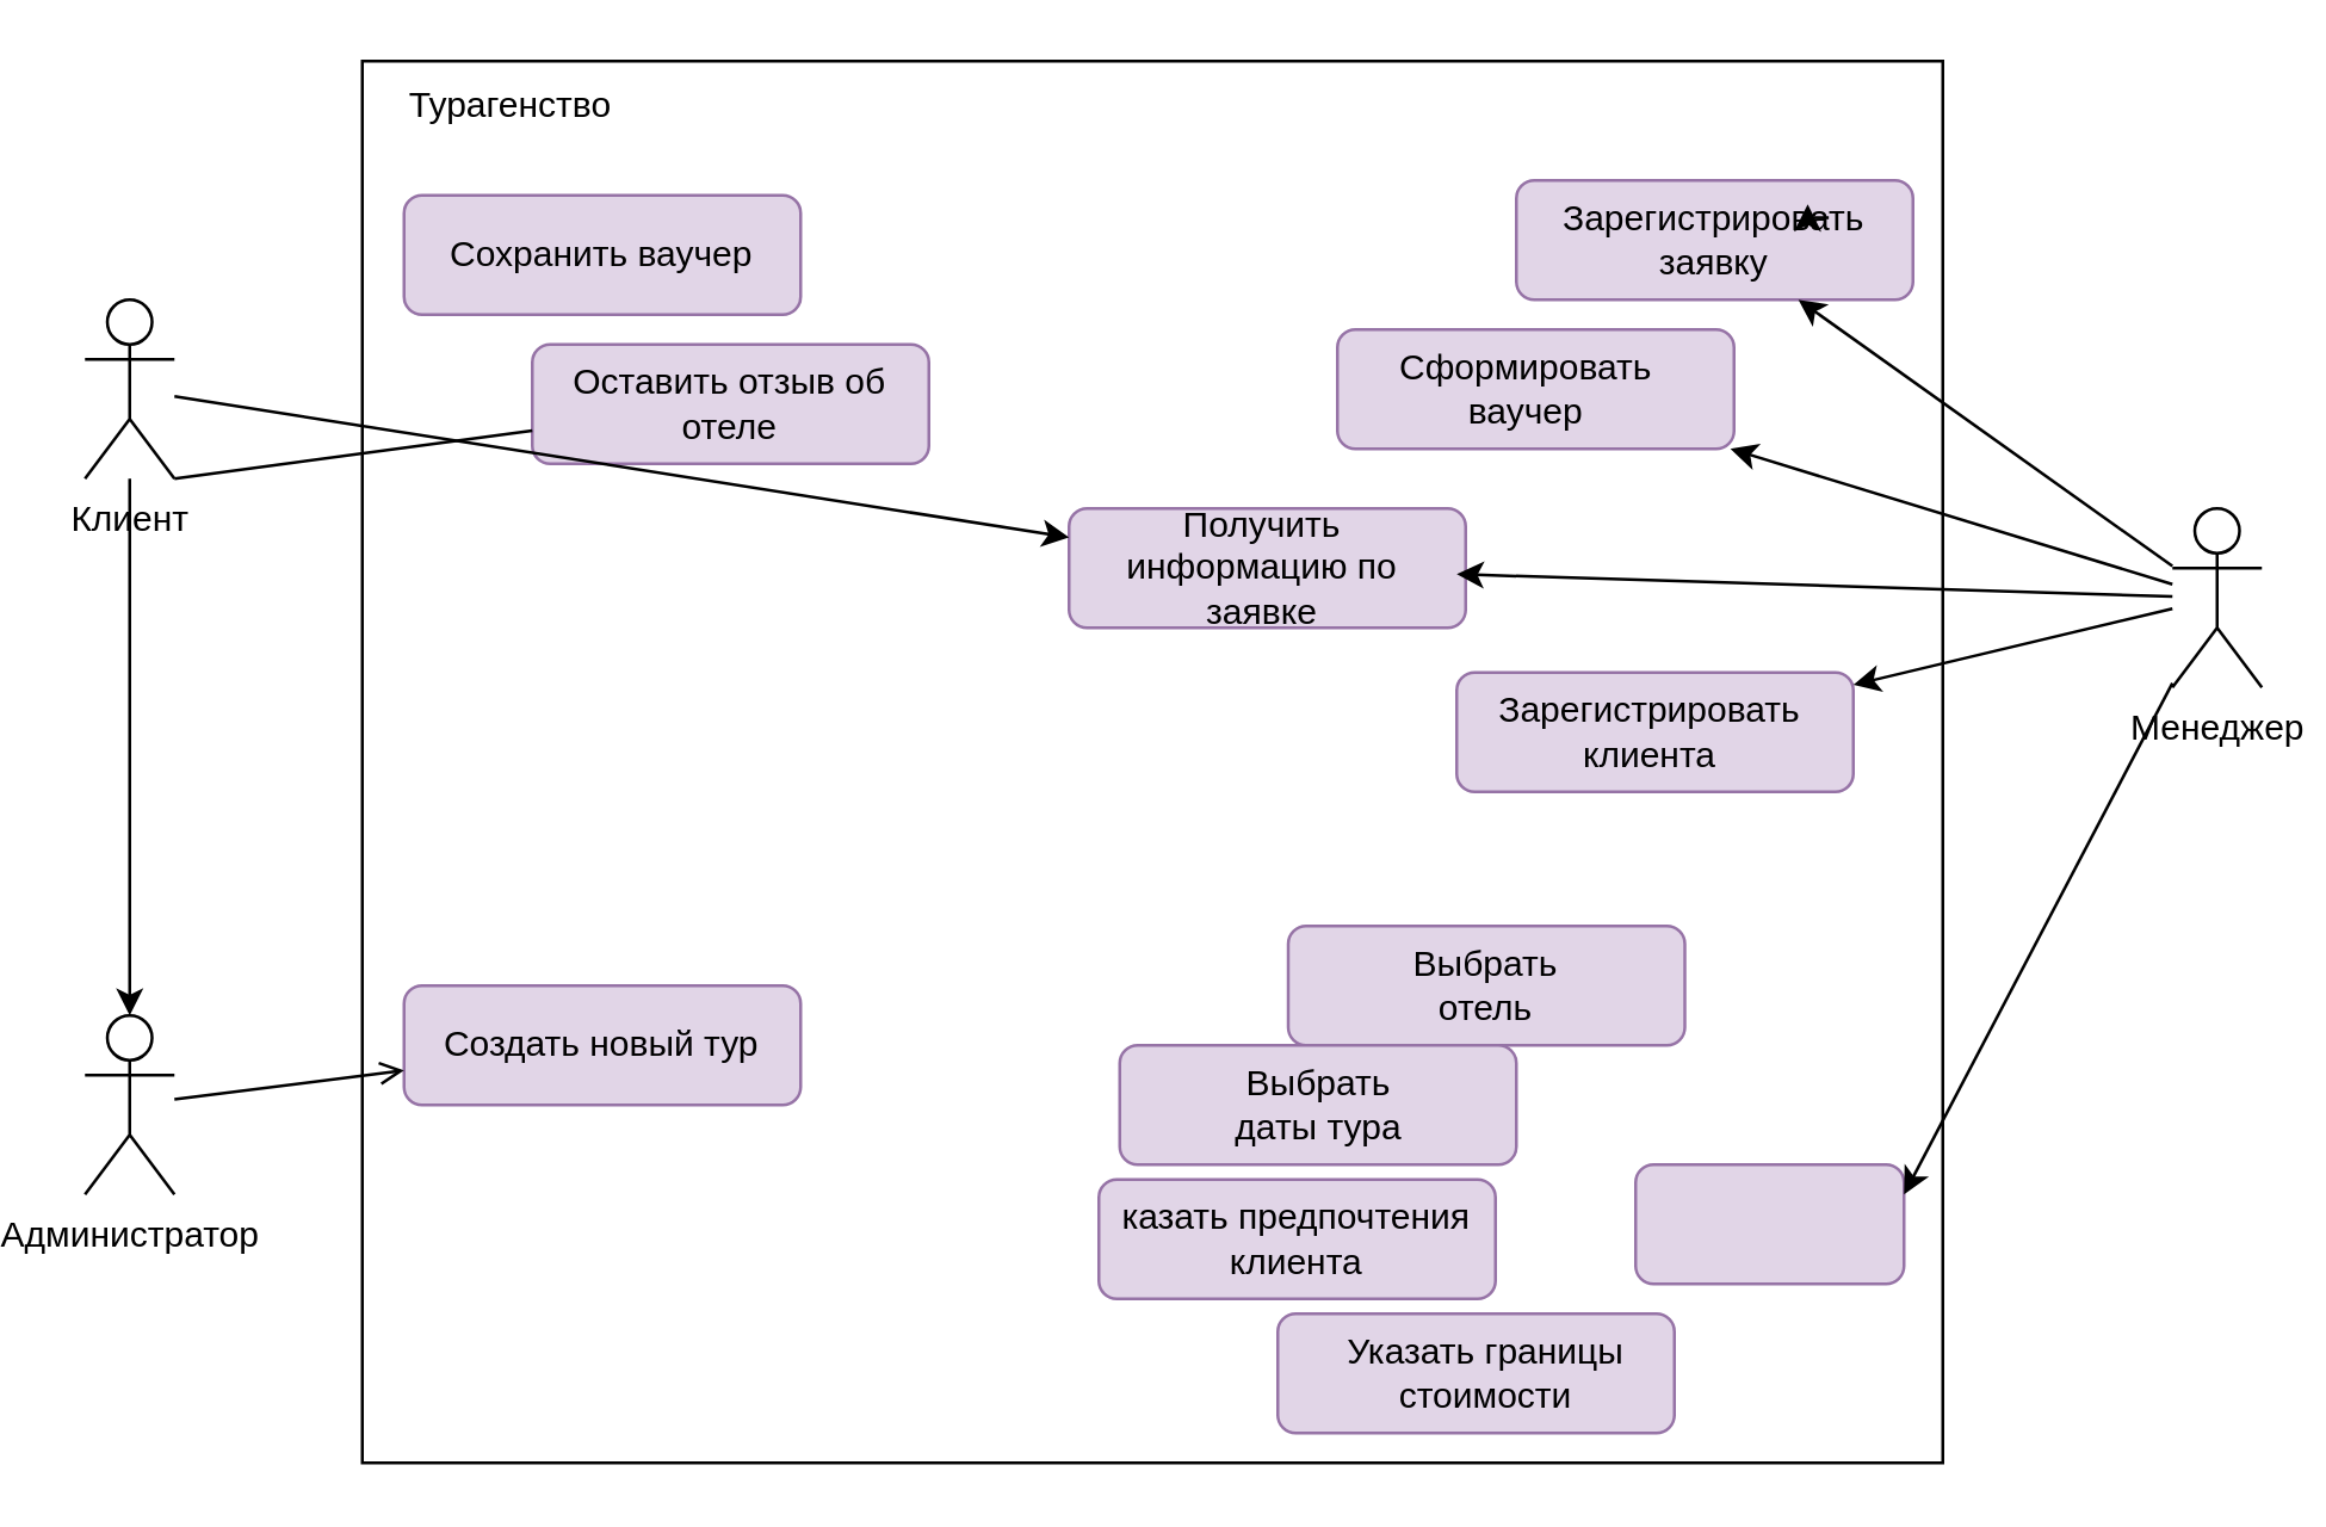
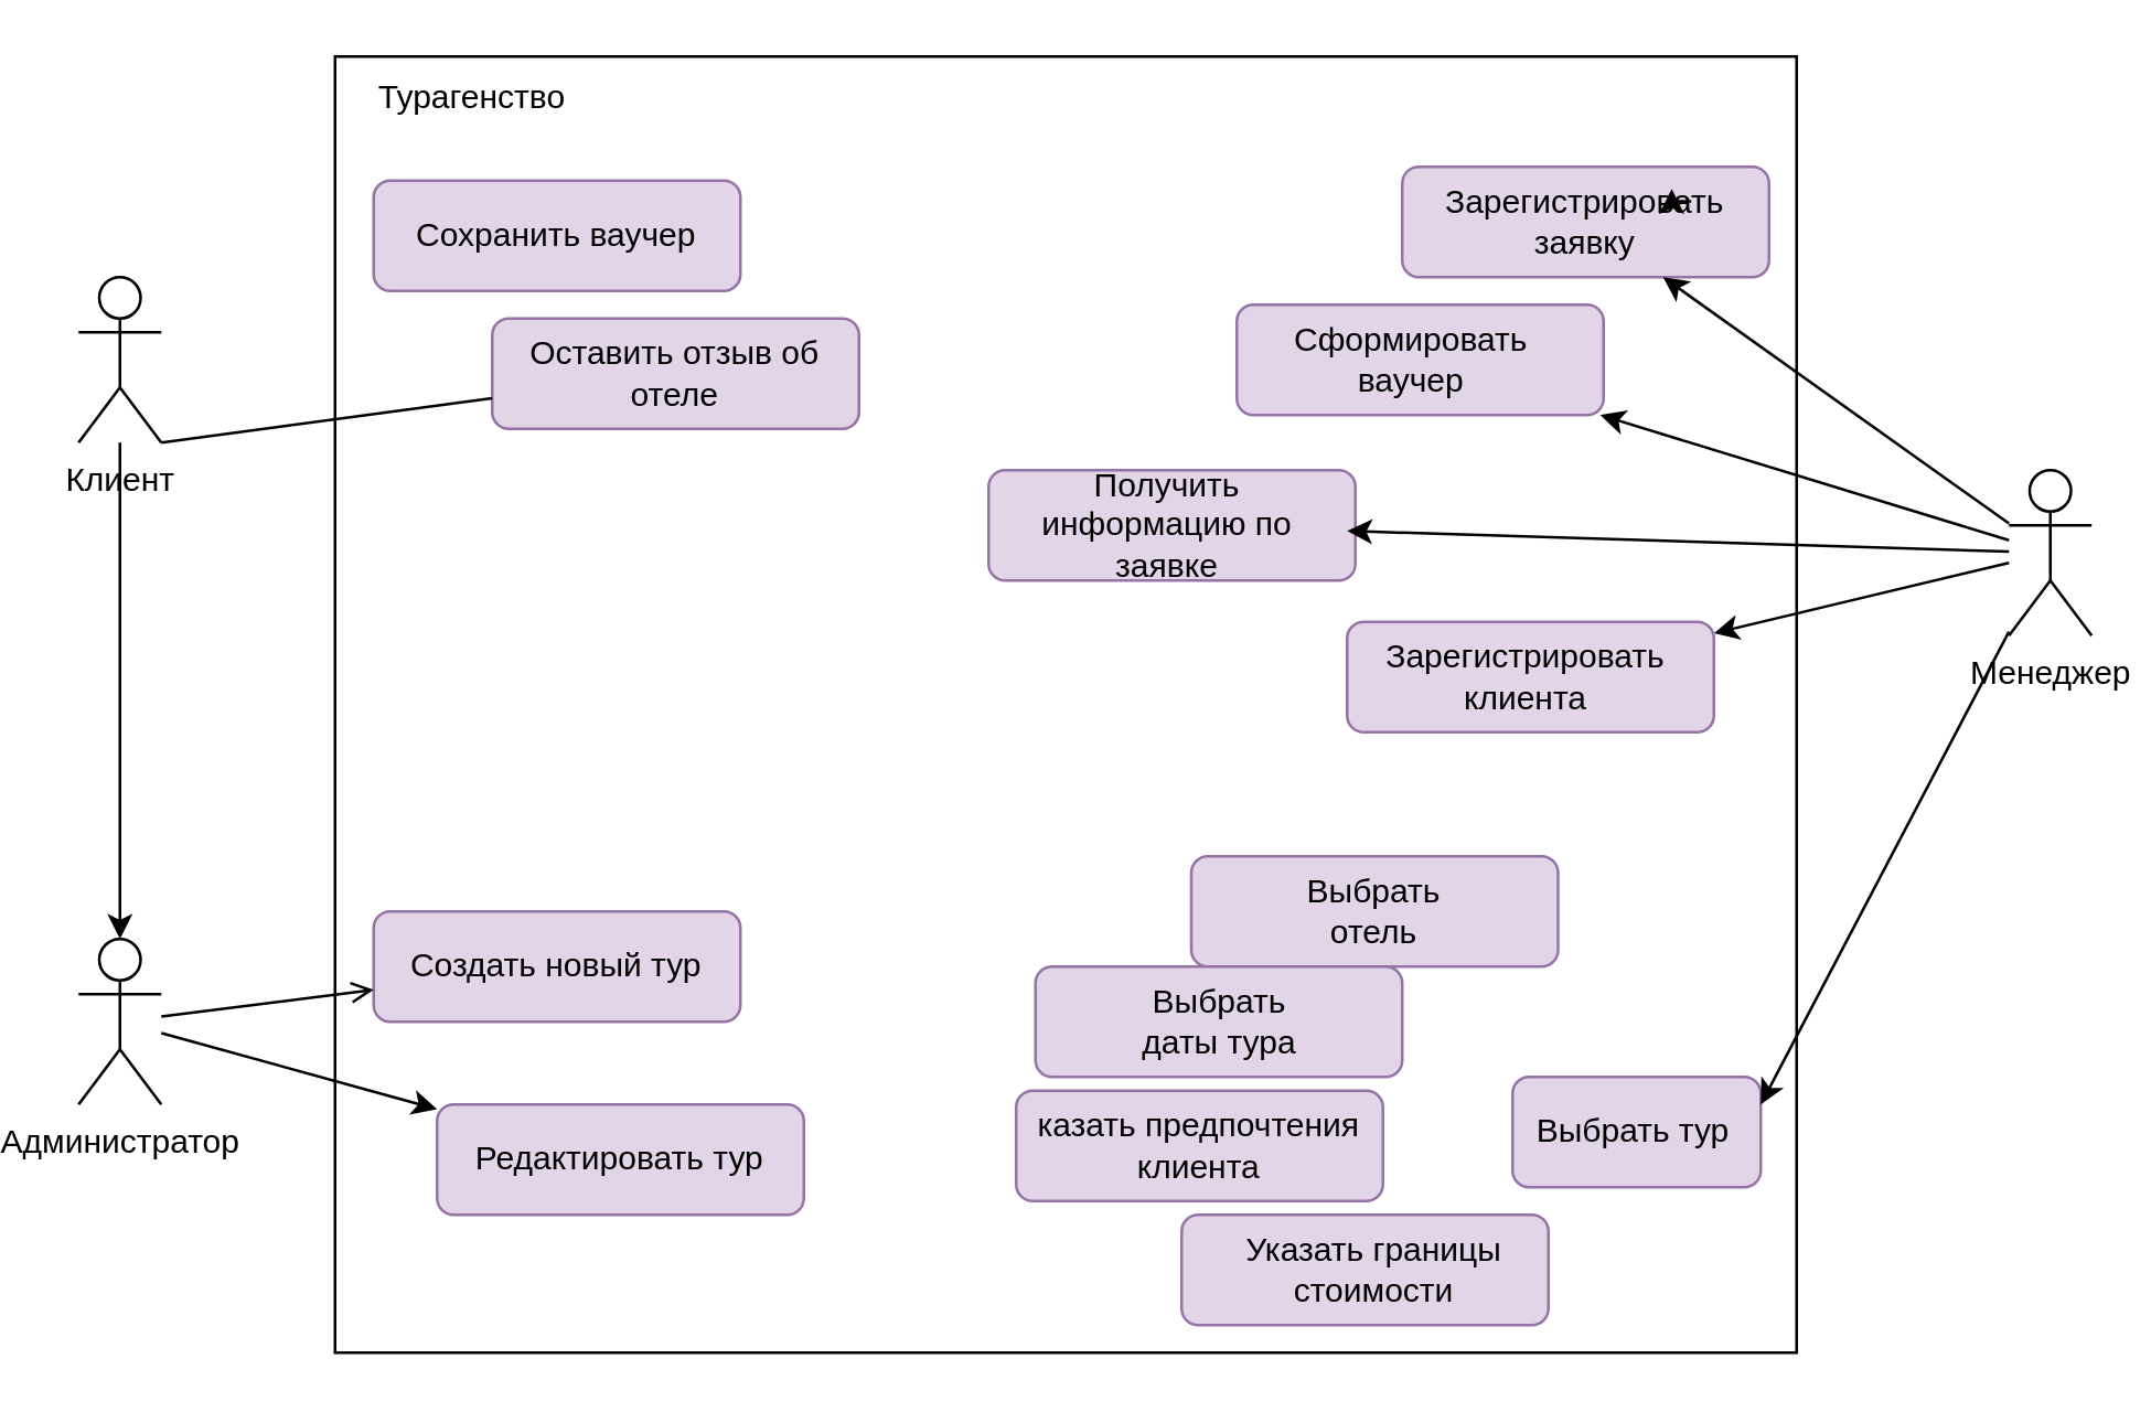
- <mxCell id="38" value="" style="endArrow=classic;html=1;rounded=0;" edge="1" parent="1" source="6" target="14"><mxGeometry width="50" height="50" relative="1" as="geometry"><mxPoint x="330" y="310" as="sourcePoint" /><mxPoint x="380" y="260" as="targetPoint" /></mxGeometry></mxCell>
+ <mxCell id="35" value="" style="endArrow=classic;html=1;rounded=0;" edge="1" parent="1" source="3" target="26"><mxGeometry width="50" height="50" relative="1" as="geometry"><mxPoint x="330" y="310" as="sourcePoint" /><mxPoint x="380" y="260" as="targetPoint" /></mxGeometry></mxCell>
+ <mxCell id="18" value="Выбрать тур" style="text;html=1;strokeColor=none;fillColor=none;align=center;verticalAlign=middle;whiteSpace=wrap;rounded=0;" vertex="1" parent="1"><mxGeometry x="546.5" y="395" width="73.5" height="30" as="geometry" /></mxCell>
+ <mxCell id="26" value="Редактировать тур" style="rounded=1;whiteSpace=wrap;html=1;fillColor=#e1d5e7;strokeColor=#9673a6;" vertex="1" parent="1"><mxGeometry x="150" y="400" width="133" height="40" as="geometry" /></mxCell>
